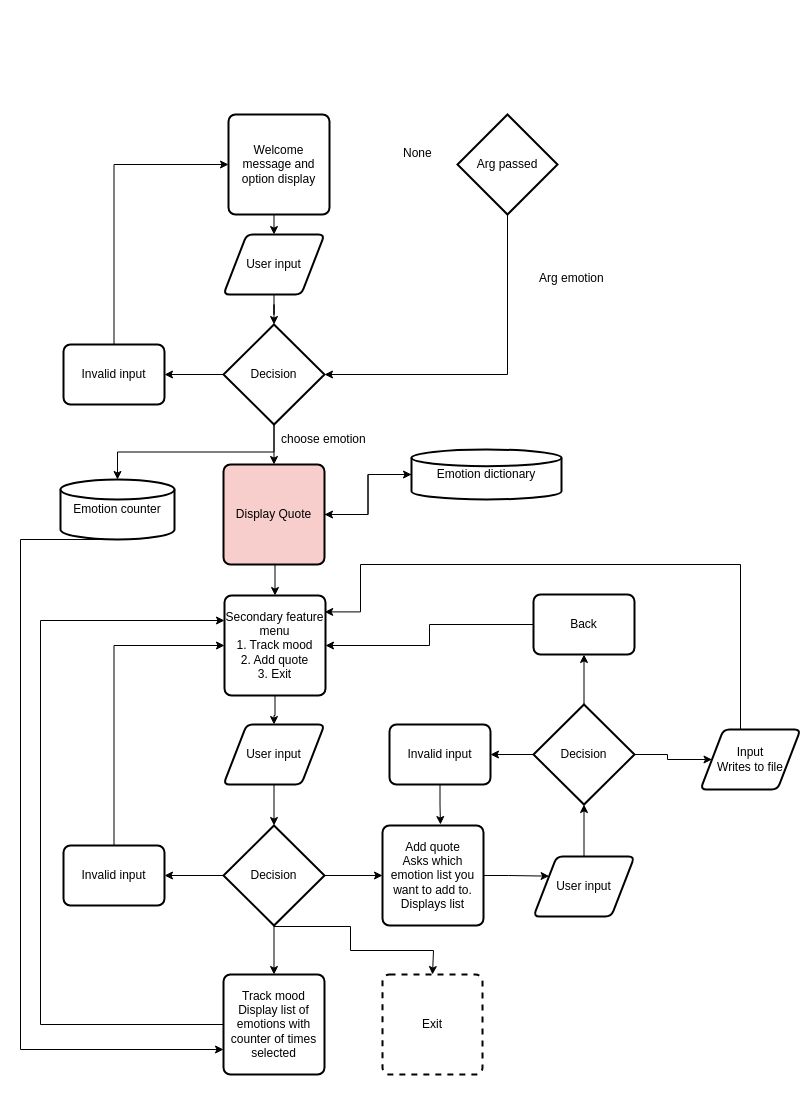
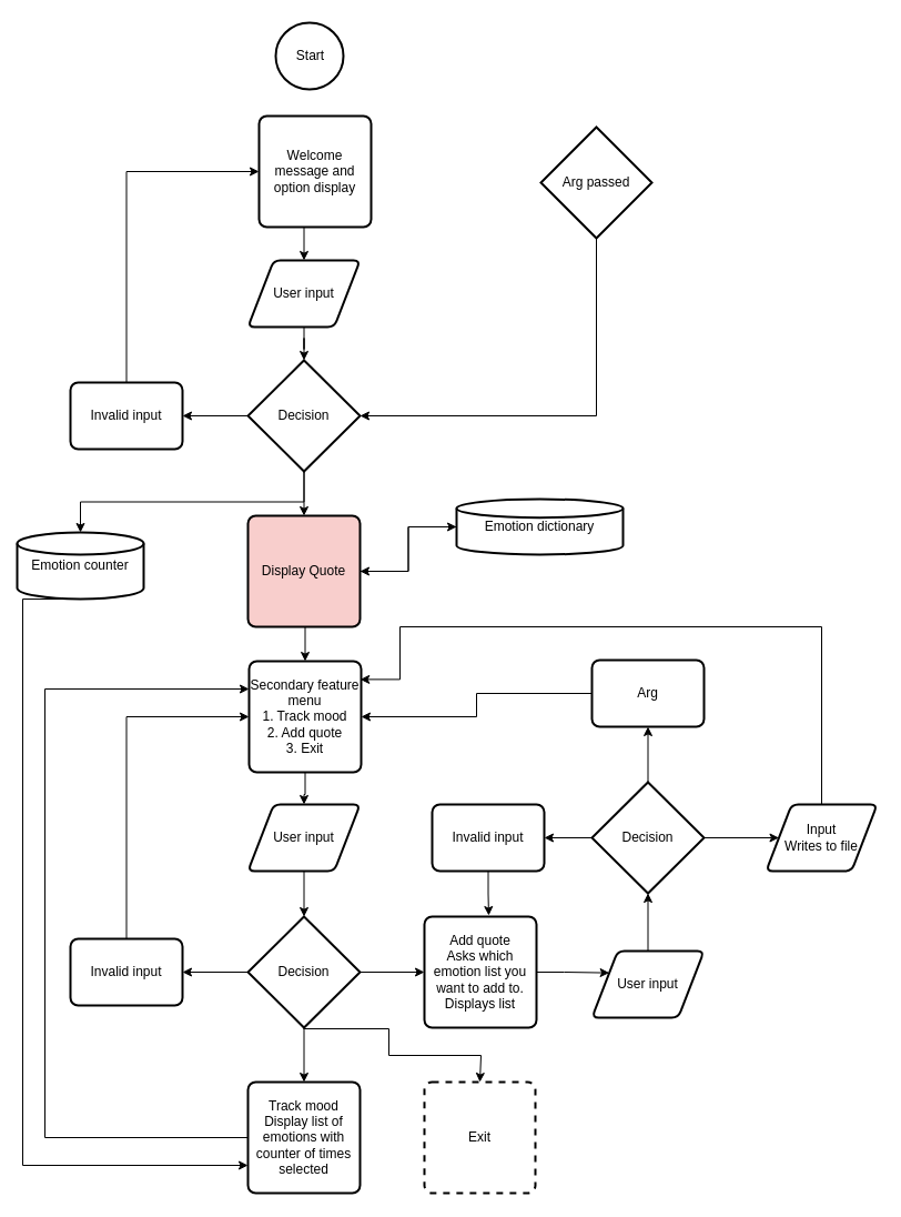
+ <mxCell id="2" value="Start" style="verticalLabelPosition=middle;verticalAlign=middle;html=1;strokeWidth=2;shape=mxgraph.flowchart.on-page_reference;labelPosition=center;align=center;" vertex="1" parent="1"><mxGeometry x="248" y="20" width="61" height="60" as="geometry" /></mxCell>
- <mxCell id="51" value="None" style="text;html=1;resizable=0;points=[];autosize=1;align=left;verticalAlign=top;spacingTop=-4;" vertex="1" parent="1"><mxGeometry x="400.5" y="143" width="40" height="20" as="geometry" /></mxCell>
- <mxCell id="4" value="Welcome message and option display" style="rounded=1;whiteSpace=wrap;html=1;absoluteArcSize=1;arcSize=14;strokeWidth=2;" vertex="1" parent="1"><mxGeometry x="228" y="114" width="101" height="100" as="geometry" /></mxCell>
+ <mxCell id="4" value="Welcome message and option display" style="rounded=1;whiteSpace=wrap;html=1;absoluteArcSize=1;arcSize=14;strokeWidth=2;" vertex="1" parent="1"><mxGeometry x="233" y="104" width="101" height="100" as="geometry" /></mxCell>
- <mxCell id="50" value="Arg passed" style="strokeWidth=2;html=1;shape=mxgraph.flowchart.decision;whiteSpace=wrap;" vertex="1" parent="1"><mxGeometry x="457" y="114" width="100" height="100" as="geometry" /></mxCell>
+ <mxCell id="50" value="Arg passed" style="strokeWidth=2;html=1;shape=mxgraph.flowchart.decision;whiteSpace=wrap;" vertex="1" parent="1"><mxGeometry x="487" y="114" width="100" height="100" as="geometry" /></mxCell>
- <mxCell id="52" value="Arg emotion" style="text;html=1;resizable=0;points=[];autosize=1;align=left;verticalAlign=top;spacingTop=-4;" vertex="1" parent="1"><mxGeometry x="537" y="268" width="80" height="20" as="geometry" /></mxCell>
- <mxCell id="44" value="choose emotion" style="text;html=1;resizable=0;points=[];autosize=1;align=left;verticalAlign=top;spacingTop=-4;" vertex="1" parent="1"><mxGeometry x="279" y="429" width="100" height="20" as="geometry" /></mxCell>
- <mxCell id="48" value="Emotion counter" style="strokeWidth=2;html=1;shape=mxgraph.flowchart.database;whiteSpace=wrap;" vertex="1" parent="1"><mxGeometry x="60" y="479" width="114" height="60" as="geometry" /></mxCell>
+ <mxCell id="48" value="Emotion counter" style="strokeWidth=2;html=1;shape=mxgraph.flowchart.database;whiteSpace=wrap;" vertex="1" parent="1"><mxGeometry x="15" y="479" width="114" height="60" as="geometry" /></mxCell>
- <mxCell id="40" value="Back&lt;br&gt;" style="rounded=1;whiteSpace=wrap;html=1;absoluteArcSize=1;arcSize=14;strokeWidth=2;" vertex="1" parent="1"><mxGeometry x="533" y="594" width="101" height="60" as="geometry" /></mxCell>
+ <mxCell id="40" value="Arg&lt;br&gt;" style="rounded=1;whiteSpace=wrap;html=1;absoluteArcSize=1;arcSize=14;strokeWidth=2;" vertex="1" parent="1"><mxGeometry x="533" y="594" width="101" height="60" as="geometry" /></mxCell>
- <mxCell id="43" value="Input&lt;br&gt;&lt;span&gt;Writes to file&lt;/span&gt;" style="verticalLabelPosition=middle;verticalAlign=middle;html=1;strokeWidth=2;shape=parallelogram;perimeter=parallelogramPerimeter;whiteSpace=wrap;rounded=1;arcSize=12;size=0.23;labelPosition=center;align=center;" vertex="1" parent="1"><mxGeometry x="700" y="729" width="100" height="60" as="geometry" /></mxCell>
+ <mxCell id="43" value="Input&lt;br&gt;&lt;span&gt;Writes to file&lt;/span&gt;" style="verticalLabelPosition=middle;verticalAlign=middle;html=1;strokeWidth=2;shape=parallelogram;perimeter=parallelogramPerimeter;whiteSpace=wrap;rounded=1;arcSize=12;size=0.23;labelPosition=center;align=center;" vertex="1" parent="1"><mxGeometry x="690" y="724" width="100" height="60" as="geometry" /></mxCell>
